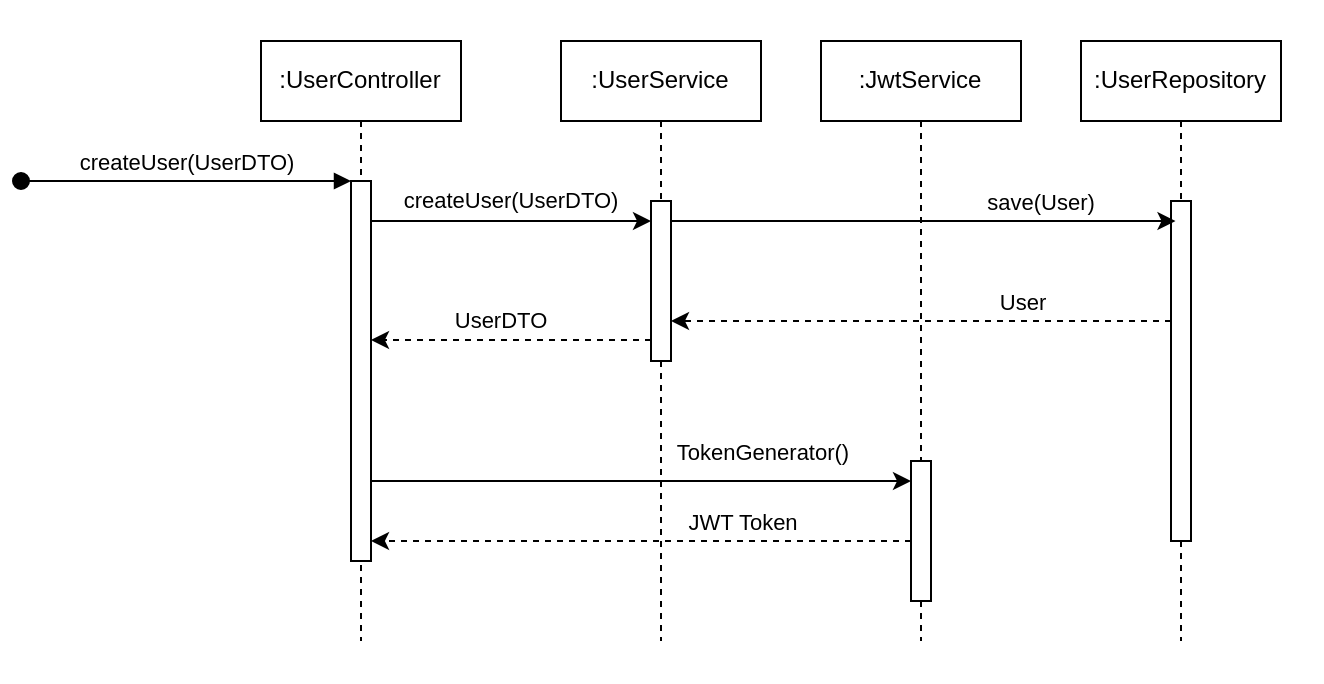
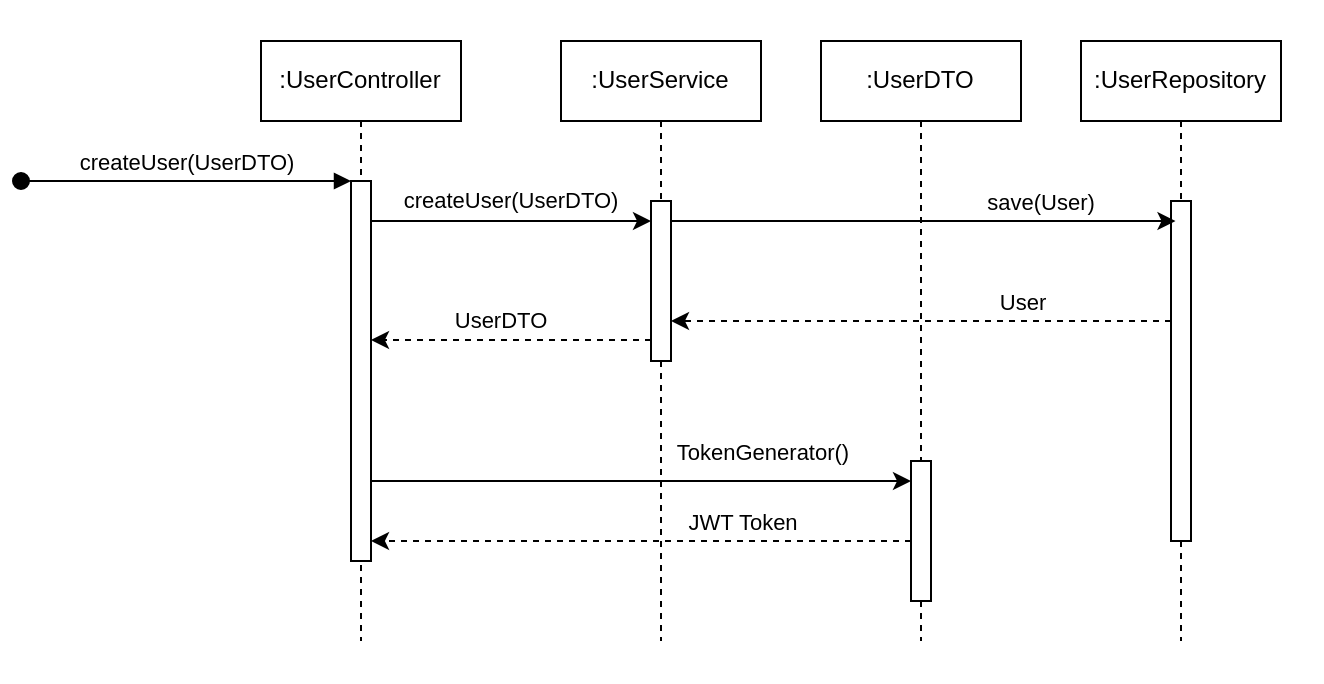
- <mxCell id="9" value=":JwtService" style="shape=umlLifeline;perimeter=lifelinePerimeter;whiteSpace=wrap;html=1;container=0;dropTarget=0;collapsible=0;recursiveResize=0;outlineConnect=0;portConstraint=eastwest;newEdgeStyle={&quot;edgeStyle&quot;:&quot;elbowEdgeStyle&quot;,&quot;elbow&quot;:&quot;vertical&quot;,&quot;curved&quot;:0,&quot;rounded&quot;:0};" vertex="1" parent="1"><mxGeometry x="300" y="20" width="100" height="300" as="geometry" /></mxCell>
+ <mxCell id="9" value=":UserDTO" style="shape=umlLifeline;perimeter=lifelinePerimeter;whiteSpace=wrap;html=1;container=0;dropTarget=0;collapsible=0;recursiveResize=0;outlineConnect=0;portConstraint=eastwest;newEdgeStyle={&quot;edgeStyle&quot;:&quot;elbowEdgeStyle&quot;,&quot;elbow&quot;:&quot;vertical&quot;,&quot;curved&quot;:0,&quot;rounded&quot;:0};" vertex="1" parent="1"><mxGeometry x="300" y="20" width="100" height="300" as="geometry" /></mxCell>
